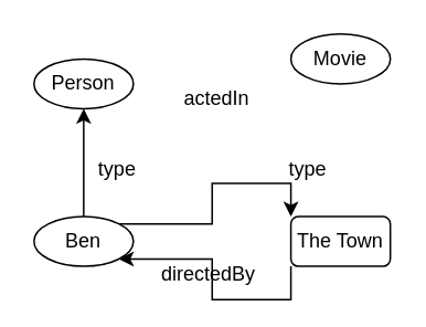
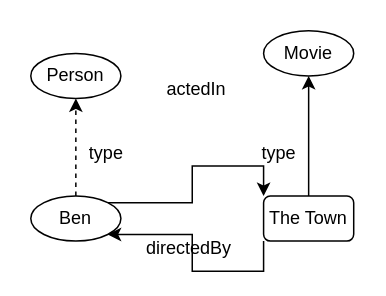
+ <mxCell id="8" style="edgeStyle=orthogonalEdgeStyle;rounded=0;orthogonalLoop=1;jettySize=auto;html=1;exitX=0.5;exitY=0;exitDx=0;exitDy=0;entryX=0.5;entryY=1;entryDx=0;entryDy=0;" parent="1" source="10" target="7" edge="1"><mxGeometry relative="1" as="geometry" /></mxCell>
- <mxCell id="3" style="edgeStyle=orthogonalEdgeStyle;rounded=0;orthogonalLoop=1;jettySize=auto;html=1;exitX=0.5;exitY=0;exitDx=0;exitDy=0;entryX=0.5;entryY=1;entryDx=0;entryDy=0;" parent="1" source="5" target="2" edge="1"><mxGeometry relative="1" as="geometry" /></mxCell>
+ <mxCell id="3" style="edgeStyle=orthogonalEdgeStyle;rounded=0;orthogonalLoop=1;jettySize=auto;html=1;exitX=0.5;exitY=0;exitDx=0;exitDy=0;entryX=0.5;entryY=1;entryDx=0;entryDy=0;dashed=1;" parent="1" source="5" target="2" edge="1"><mxGeometry relative="1" as="geometry" /></mxCell>
